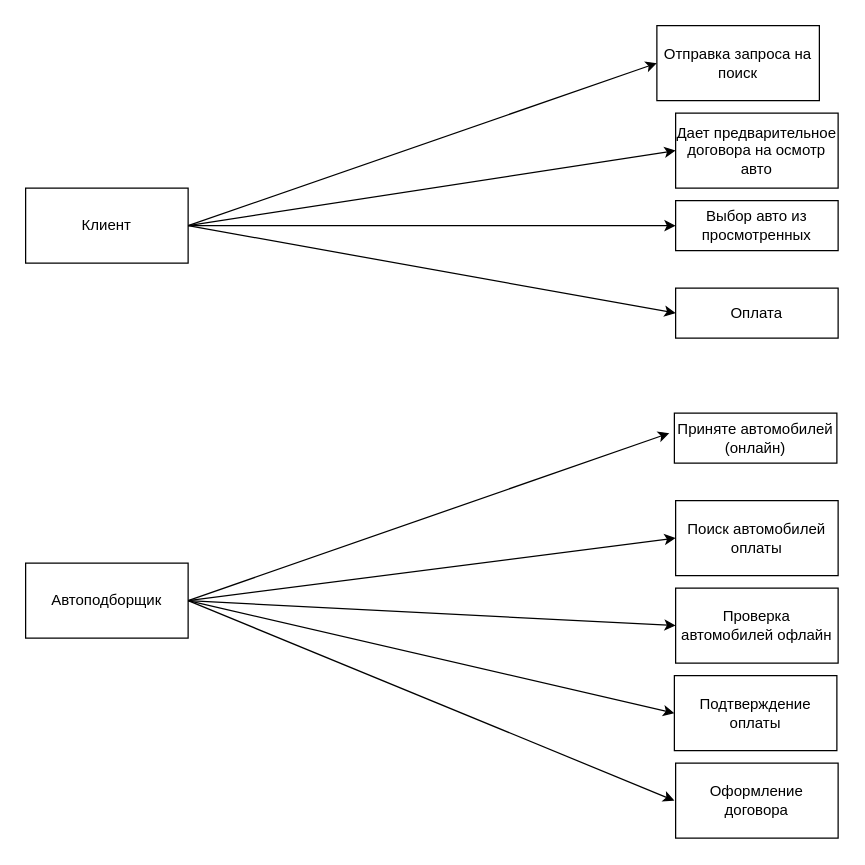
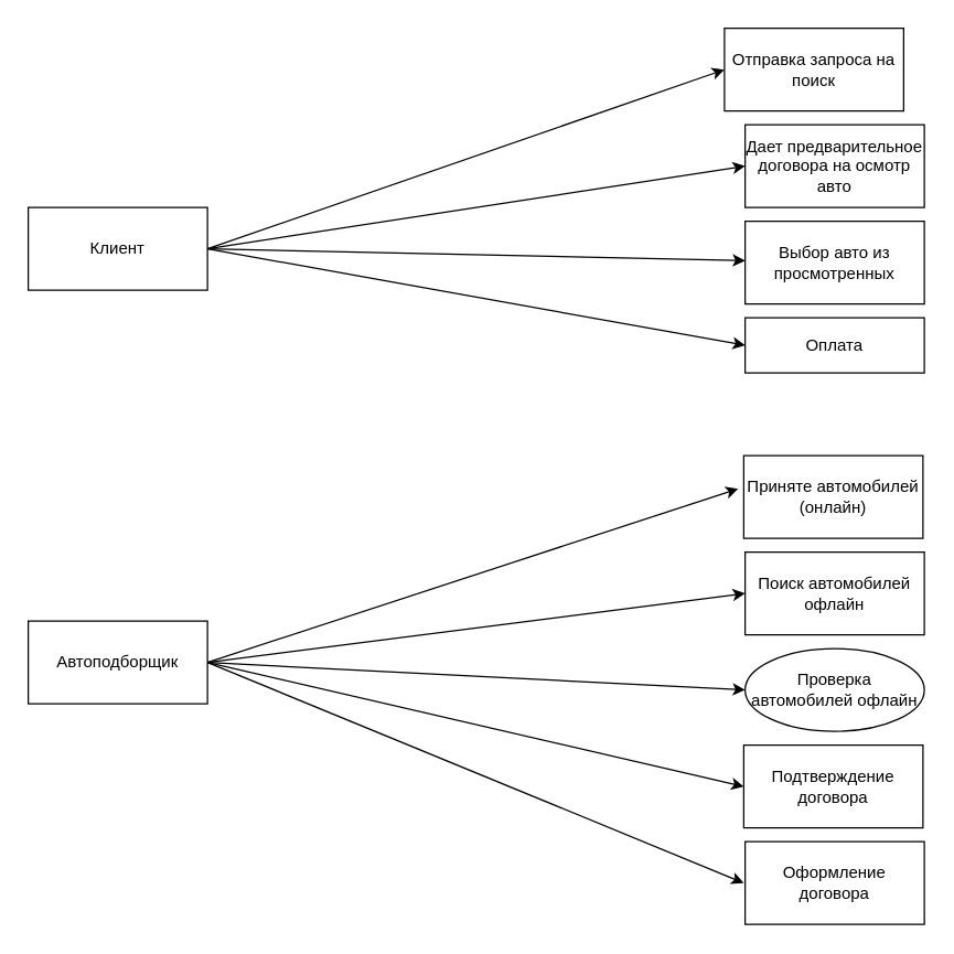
- <mxCell id="6" value="Выбор авто из просмотренных" style="rounded=0;whiteSpace=wrap;html=1;" vertex="1" parent="1"><mxGeometry x="540" y="160" width="130" height="40" as="geometry" /></mxCell>
+ <mxCell id="6" value="Выбор авто из просмотренных" style="rounded=0;whiteSpace=wrap;html=1;" vertex="1" parent="1"><mxGeometry x="540" y="160" width="130" height="60" as="geometry" /></mxCell>
- <mxCell id="8" value="Приняте автомобилей&lt;br&gt;(онлайн)" style="rounded=0;whiteSpace=wrap;html=1;" vertex="1" parent="1"><mxGeometry x="539" y="330" width="130" height="40" as="geometry" /></mxCell>
+ <mxCell id="8" value="Приняте автомобилей&lt;br&gt;(онлайн)" style="rounded=0;whiteSpace=wrap;html=1;" vertex="1" parent="1"><mxGeometry x="539" y="330" width="130" height="60" as="geometry" /></mxCell>
- <mxCell id="9" value="Поиск автомобилей оплаты" style="rounded=0;whiteSpace=wrap;html=1;" vertex="1" parent="1"><mxGeometry x="540" y="400" width="130" height="60" as="geometry" /></mxCell>
+ <mxCell id="9" value="Поиск автомобилей офлайн" style="rounded=0;whiteSpace=wrap;html=1;" vertex="1" parent="1"><mxGeometry x="540" y="400" width="130" height="60" as="geometry" /></mxCell>
- <mxCell id="10" value="Проверка автомобилей офлайн" style="rounded=0;whiteSpace=wrap;html=1;" vertex="1" parent="1"><mxGeometry x="540" y="470" width="130" height="60" as="geometry" /></mxCell>
+ <mxCell id="10" value="Проверка автомобилей офлайн" style="ellipse;whiteSpace=wrap;html=1;" vertex="1" parent="1"><mxGeometry x="540" y="470" width="130" height="60" as="geometry" /></mxCell>
- <mxCell id="19" value="Подтверждение оплаты" style="rounded=0;whiteSpace=wrap;html=1;" vertex="1" parent="1"><mxGeometry x="539" y="540" width="130" height="60" as="geometry" /></mxCell>
+ <mxCell id="19" value="Подтверждение договора" style="rounded=0;whiteSpace=wrap;html=1;" vertex="1" parent="1"><mxGeometry x="539" y="540" width="130" height="60" as="geometry" /></mxCell>
